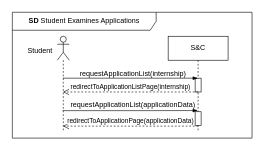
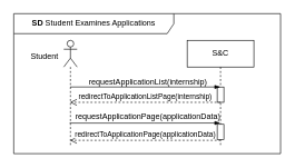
- <mxCell id="10" value="requestApplicationList(applicationData)" style="text;html=1;align=center;verticalAlign=middle;resizable=0;points=[];autosize=1;strokeColor=none;fillColor=none;" vertex="1" parent="1"><mxGeometry x="101" y="160" width="240" height="30" as="geometry" /></mxCell>
+ <mxCell id="10" value="requestApplicationPage(applicationData)" style="text;html=1;align=center;verticalAlign=middle;resizable=0;points=[];autosize=1;strokeColor=none;fillColor=none;" vertex="1" parent="1"><mxGeometry x="101" y="160" width="240" height="30" as="geometry" /></mxCell>
